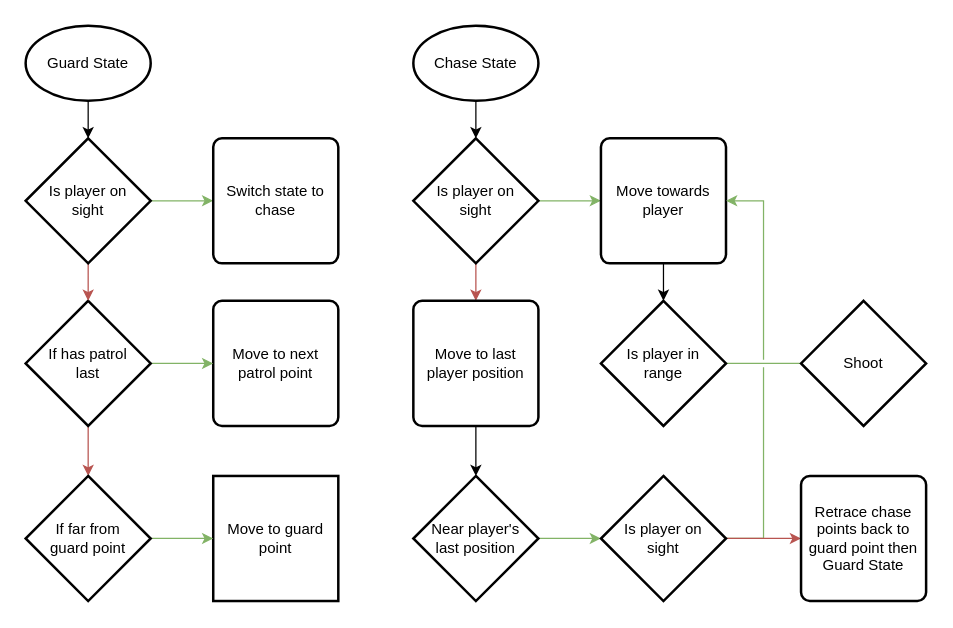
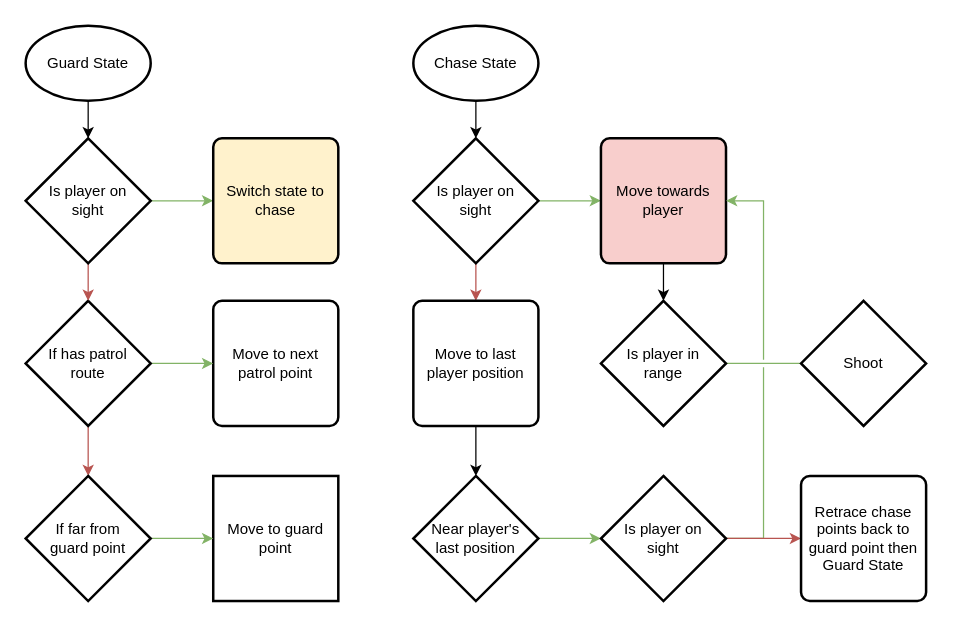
- <mxCell id="14" value="Switch state to chase" style="rounded=1;whiteSpace=wrap;html=1;absoluteArcSize=1;arcSize=14;strokeWidth=2;" vertex="1" parent="1"><mxGeometry x="170" y="110" width="100" height="100" as="geometry" /></mxCell>
+ <mxCell id="14" value="Switch state to chase" style="rounded=1;whiteSpace=wrap;html=1;absoluteArcSize=1;arcSize=14;strokeWidth=2;fillColor=#fff2cc;" vertex="1" parent="1"><mxGeometry x="170" y="110" width="100" height="100" as="geometry" /></mxCell>
- <mxCell id="21" value="Move towards player" style="rounded=1;whiteSpace=wrap;html=1;absoluteArcSize=1;arcSize=14;strokeWidth=2;" vertex="1" parent="1"><mxGeometry x="480" y="110" width="100" height="100" as="geometry" /></mxCell>
+ <mxCell id="21" value="Move towards player" style="rounded=1;whiteSpace=wrap;html=1;absoluteArcSize=1;arcSize=14;strokeWidth=2;fillColor=#f8cecc;" vertex="1" parent="1"><mxGeometry x="480" y="110" width="100" height="100" as="geometry" /></mxCell>
- <mxCell id="7" value="If has patrol last" style="strokeWidth=2;html=1;shape=mxgraph.flowchart.decision;whiteSpace=wrap;spacingLeft=10;spacingRight=10;" vertex="1" parent="1"><mxGeometry x="20" y="240" width="100" height="100" as="geometry" /></mxCell>
+ <mxCell id="7" value="If has patrol route" style="strokeWidth=2;html=1;shape=mxgraph.flowchart.decision;whiteSpace=wrap;spacingLeft=10;spacingRight=10;" vertex="1" parent="1"><mxGeometry x="20" y="240" width="100" height="100" as="geometry" /></mxCell>
